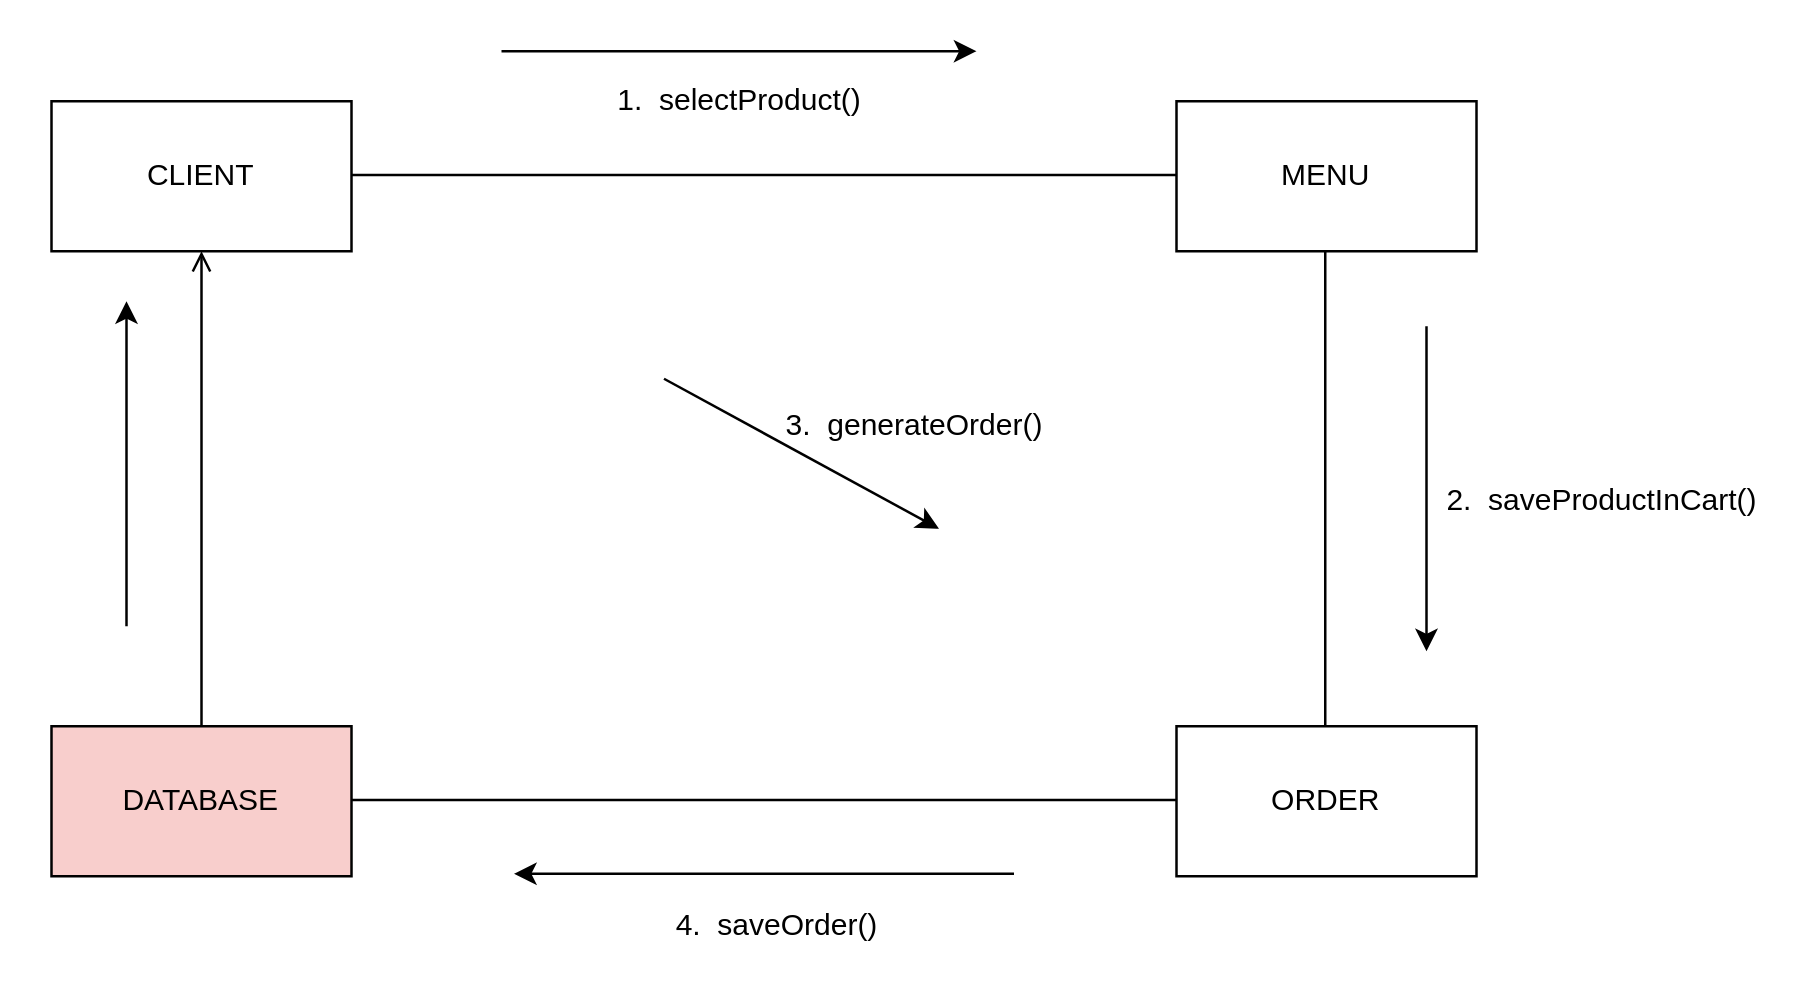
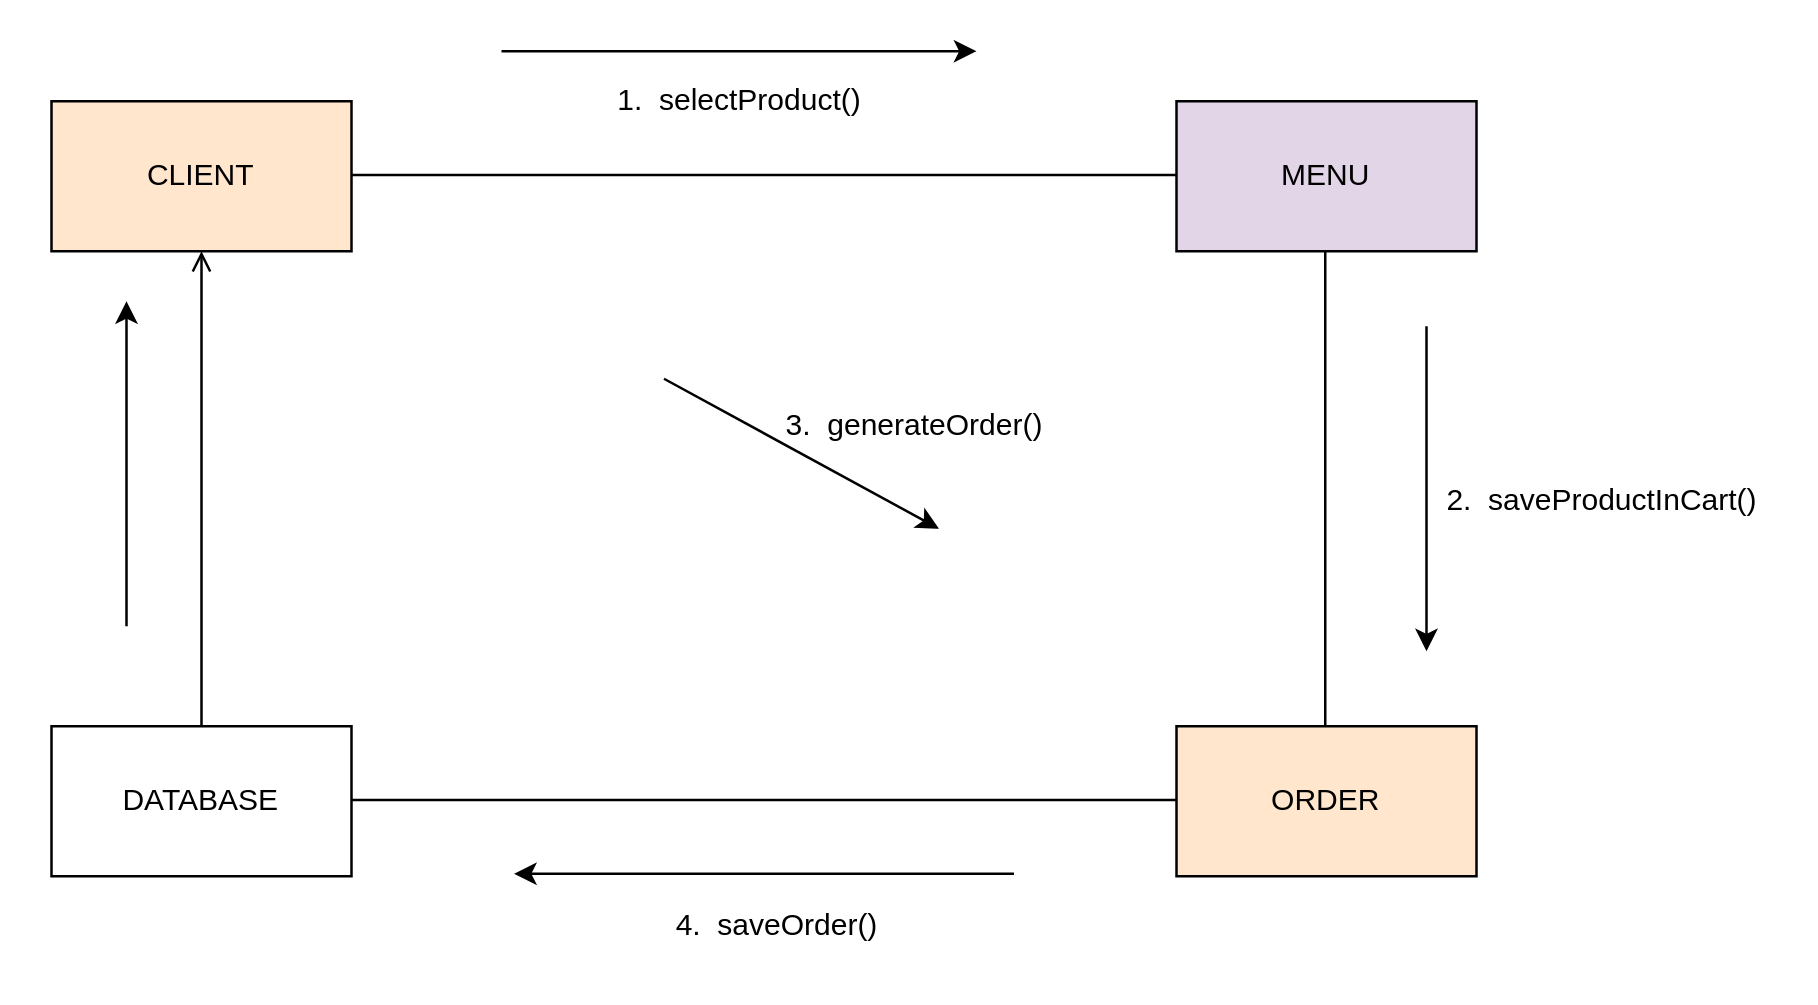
- <mxCell id="2" value="CLIENT" style="rounded=0;whiteSpace=wrap;html=1;" vertex="1" parent="1"><mxGeometry x="20" y="40" width="120" height="60" as="geometry" /></mxCell>
+ <mxCell id="2" value="CLIENT" style="rounded=0;whiteSpace=wrap;html=1;fillColor=#ffe6cc;" vertex="1" parent="1"><mxGeometry x="20" y="40" width="120" height="60" as="geometry" /></mxCell>
- <mxCell id="3" value="MENU" style="rounded=0;whiteSpace=wrap;html=1;" vertex="1" parent="1"><mxGeometry x="470" y="40" width="120" height="60" as="geometry" /></mxCell>
+ <mxCell id="3" value="MENU" style="rounded=0;whiteSpace=wrap;html=1;fillColor=#e1d5e7;" vertex="1" parent="1"><mxGeometry x="470" y="40" width="120" height="60" as="geometry" /></mxCell>
- <mxCell id="4" value="DATABASE" style="rounded=0;whiteSpace=wrap;html=1;fillColor=#f8cecc;" vertex="1" parent="1"><mxGeometry x="20" y="290" width="120" height="60" as="geometry" /></mxCell>
+ <mxCell id="4" value="DATABASE" style="rounded=0;whiteSpace=wrap;html=1;" vertex="1" parent="1"><mxGeometry x="20" y="290" width="120" height="60" as="geometry" /></mxCell>
- <mxCell id="5" value="ORDER" style="rounded=0;whiteSpace=wrap;html=1;" vertex="1" parent="1"><mxGeometry x="470" y="290" width="120" height="60" as="geometry" /></mxCell>
+ <mxCell id="5" value="ORDER" style="rounded=0;whiteSpace=wrap;html=1;fillColor=#ffe6cc;" vertex="1" parent="1"><mxGeometry x="470" y="290" width="120" height="60" as="geometry" /></mxCell>
